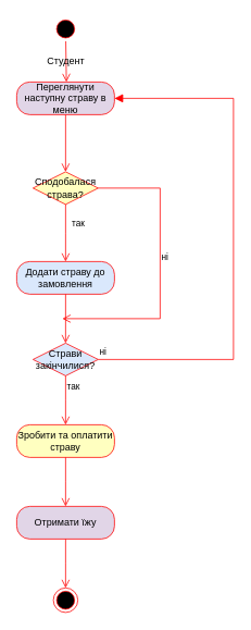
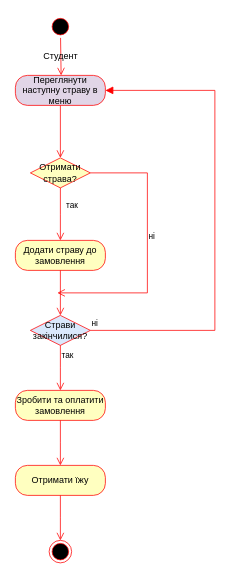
- <mxCell id="7" value="Сподобалася страва?" style="rhombus;whiteSpace=wrap;html=1;fontColor=#000000;fillColor=#ffffc0;strokeColor=#ff0000;" vertex="1" parent="1"><mxGeometry x="40" y="210" width="80" height="40" as="geometry" /></mxCell>
+ <mxCell id="7" value="Отримати страва?" style="rhombus;whiteSpace=wrap;html=1;fontColor=#000000;fillColor=#ffffc0;strokeColor=#ff0000;" vertex="1" parent="1"><mxGeometry x="40" y="210" width="80" height="40" as="geometry" /></mxCell>
- <mxCell id="10" value="Додати страву до замовлення" style="rounded=1;whiteSpace=wrap;html=1;arcSize=40;fontColor=#000000;fillColor=#dae8fc;strokeColor=#ff0000;" vertex="1" parent="1"><mxGeometry x="20" y="320" width="120" height="40" as="geometry" /></mxCell>
+ <mxCell id="10" value="Додати страву до замовлення" style="rounded=1;whiteSpace=wrap;html=1;arcSize=40;fontColor=#000000;fillColor=#ffffc0;strokeColor=#ff0000;" vertex="1" parent="1"><mxGeometry x="20" y="320" width="120" height="40" as="geometry" /></mxCell>
- <mxCell id="15" value="Зробити та оплатити страву" style="rounded=1;whiteSpace=wrap;html=1;arcSize=40;fontColor=#000000;fillColor=#ffffc0;strokeColor=#ff0000;" vertex="1" parent="1"><mxGeometry x="20" y="520" width="120" height="40" as="geometry" /></mxCell>
+ <mxCell id="15" value="Зробити та оплатити замовлення" style="rounded=1;whiteSpace=wrap;html=1;arcSize=40;fontColor=#000000;fillColor=#ffffc0;strokeColor=#ff0000;" vertex="1" parent="1"><mxGeometry x="20" y="520" width="120" height="40" as="geometry" /></mxCell>
- <mxCell id="17" value="Отримати їжу" style="rounded=1;whiteSpace=wrap;html=1;arcSize=40;fontColor=#000000;fillColor=#e1d5e7;strokeColor=#ff0000;" vertex="1" parent="1"><mxGeometry x="20" y="620" width="120" height="40" as="geometry" /></mxCell>
+ <mxCell id="17" value="Отримати їжу" style="rounded=1;whiteSpace=wrap;html=1;arcSize=40;fontColor=#000000;fillColor=#ffffc0;strokeColor=#ff0000;" vertex="1" parent="1"><mxGeometry x="20" y="620" width="120" height="40" as="geometry" /></mxCell>
